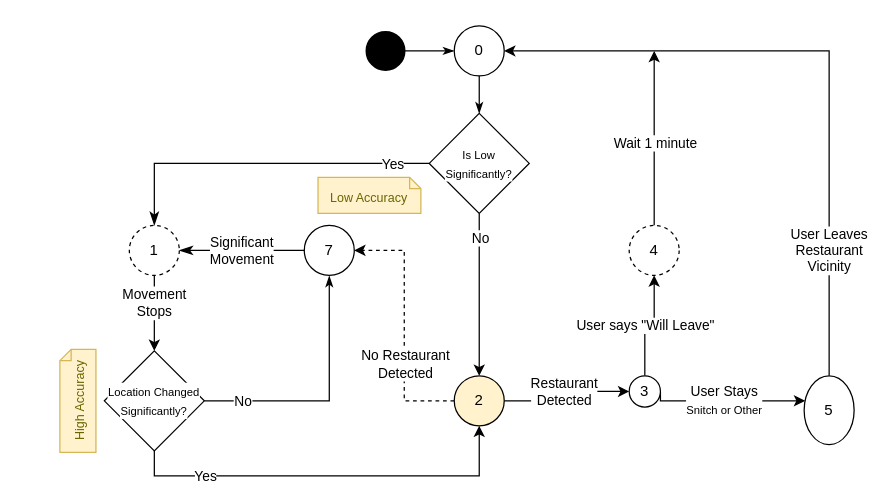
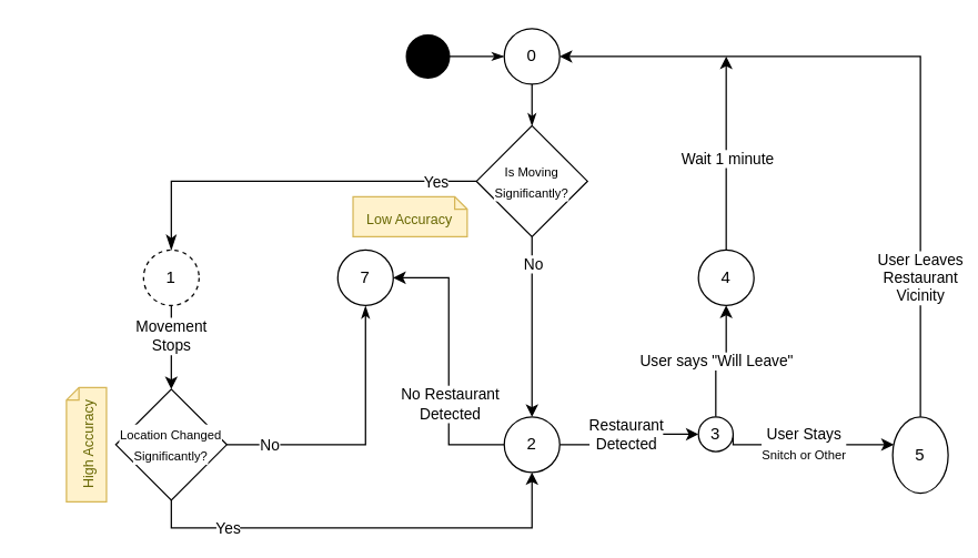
- <mxCell id="30" value="&lt;span style=&quot;background-color: rgb(255 , 255 , 255)&quot;&gt;&lt;font style=&quot;line-height: 0% ; font-size: 9px&quot;&gt;Is Low Significantly?&lt;/font&gt;&lt;/span&gt;" style="rhombus;whiteSpace=wrap;html=1;fillColor=none;" parent="1" vertex="1"><mxGeometry x="343" y="90" width="80" height="80" as="geometry" /></mxCell>
+ <mxCell id="30" value="&lt;span style=&quot;background-color: rgb(255 , 255 , 255)&quot;&gt;&lt;font style=&quot;line-height: 0% ; font-size: 9px&quot;&gt;Is Moving Significantly?&lt;/font&gt;&lt;/span&gt;" style="rhombus;whiteSpace=wrap;html=1;fillColor=none;" parent="1" vertex="1"><mxGeometry x="343" y="90" width="80" height="80" as="geometry" /></mxCell>
- <mxCell id="2" value="" style="rounded=0;html=1;jettySize=auto;orthogonalLoop=1;fontSize=11;endArrow=classicThin;endFill=1;endSize=8;strokeWidth=1;shadow=0;labelBackgroundColor=none;edgeStyle=orthogonalEdgeStyle;entryX=1;entryY=0.5;entryDx=0;entryDy=0;exitX=0;exitY=0.5;exitDx=0;exitDy=0;" parent="1" source="37" target="26" edge="1"><mxGeometry relative="1" as="geometry"><mxPoint x="363" y="100" as="sourcePoint" /><mxPoint x="143" y="90" as="targetPoint" /><Array as="points" /></mxGeometry></mxCell>
- <mxCell id="3" value="Significant&lt;br&gt;Movement" style="edgeLabel;html=1;align=center;verticalAlign=middle;resizable=0;points=[];" parent="2" vertex="1" connectable="0"><mxGeometry x="-0.249" y="-2" relative="1" as="geometry"><mxPoint x="-12.76" y="2" as="offset" /></mxGeometry></mxCell>
- <mxCell id="21" value="4" style="ellipse;whiteSpace=wrap;html=1;aspect=fixed;dashed=1;" parent="1" vertex="1"><mxGeometry x="503" y="179.6" width="40" height="40" as="geometry" /></mxCell>
+ <mxCell id="21" value="4" style="ellipse;whiteSpace=wrap;html=1;aspect=fixed;" parent="1" vertex="1"><mxGeometry x="503" y="179.6" width="40" height="40" as="geometry" /></mxCell>
- <mxCell id="8" style="edgeStyle=orthogonalEdgeStyle;rounded=0;orthogonalLoop=1;jettySize=auto;html=1;entryX=1;entryY=0.5;entryDx=0;entryDy=0;exitX=0;exitY=0.5;exitDx=0;exitDy=0;dashed=1;" parent="1" source="10" target="37" edge="1"><mxGeometry relative="1" as="geometry"><mxPoint x="63" y="290" as="targetPoint" /><Array as="points"><mxPoint x="323" y="320" /><mxPoint x="323" y="200" /></Array></mxGeometry></mxCell>
+ <mxCell id="8" style="edgeStyle=orthogonalEdgeStyle;rounded=0;orthogonalLoop=1;jettySize=auto;html=1;entryX=1;entryY=0.5;entryDx=0;entryDy=0;exitX=0;exitY=0.5;exitDx=0;exitDy=0;" parent="1" source="10" target="37" edge="1"><mxGeometry relative="1" as="geometry"><mxPoint x="63" y="290" as="targetPoint" /><Array as="points"><mxPoint x="323" y="320" /><mxPoint x="323" y="200" /></Array></mxGeometry></mxCell>
- <mxCell id="10" value="2" style="ellipse;whiteSpace=wrap;html=1;aspect=fixed;fillColor=#fff2cc;" parent="1" vertex="1"><mxGeometry x="363" y="300" width="40" height="40" as="geometry" /></mxCell>
+ <mxCell id="10" value="2" style="ellipse;whiteSpace=wrap;html=1;aspect=fixed;" parent="1" vertex="1"><mxGeometry x="363" y="300" width="40" height="40" as="geometry" /></mxCell>
